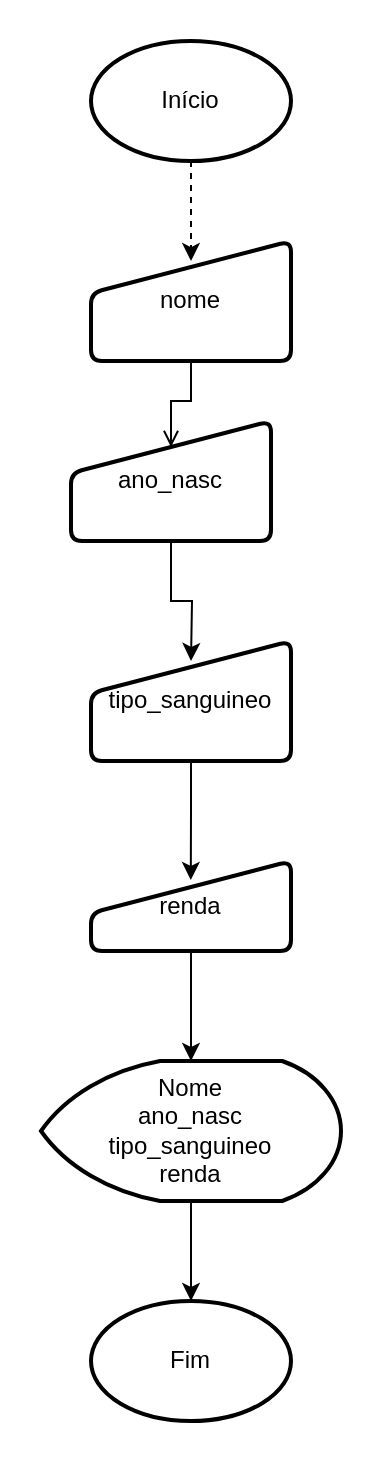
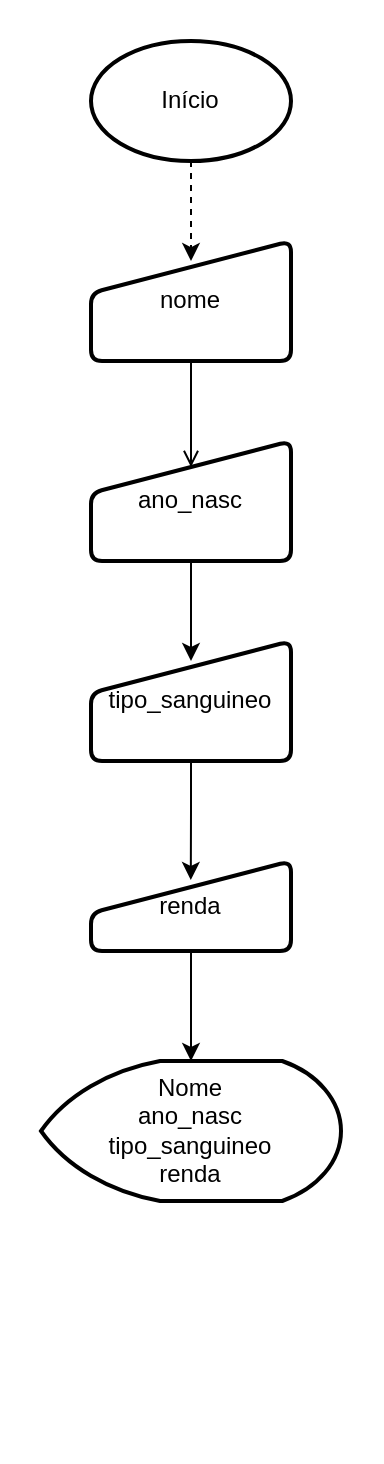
- <mxCell id="4" value="ano_nasc" style="html=1;strokeWidth=2;shape=manualInput;whiteSpace=wrap;rounded=1;size=26;arcSize=11;" parent="1" vertex="1"><mxGeometry x="35" y="210" width="100" height="60" as="geometry" /></mxCell>
+ <mxCell id="4" value="ano_nasc" style="html=1;strokeWidth=2;shape=manualInput;whiteSpace=wrap;rounded=1;size=26;arcSize=11;" parent="1" vertex="1"><mxGeometry x="45" y="220" width="100" height="60" as="geometry" /></mxCell>
- <mxCell id="10" style="edgeStyle=orthogonalEdgeStyle;rounded=0;orthogonalLoop=1;jettySize=auto;html=1;exitX=0.5;exitY=1;exitDx=0;exitDy=0;exitPerimeter=0;entryX=0.5;entryY=0;entryDx=0;entryDy=0;entryPerimeter=0;" parent="1" source="5" target="6" edge="1"><mxGeometry relative="1" as="geometry" /></mxCell>
- <mxCell id="6" value="Fim" style="strokeWidth=2;html=1;shape=mxgraph.flowchart.start_1;whiteSpace=wrap;" parent="1" vertex="1"><mxGeometry x="45" y="650" width="100" height="60" as="geometry" /></mxCell>
